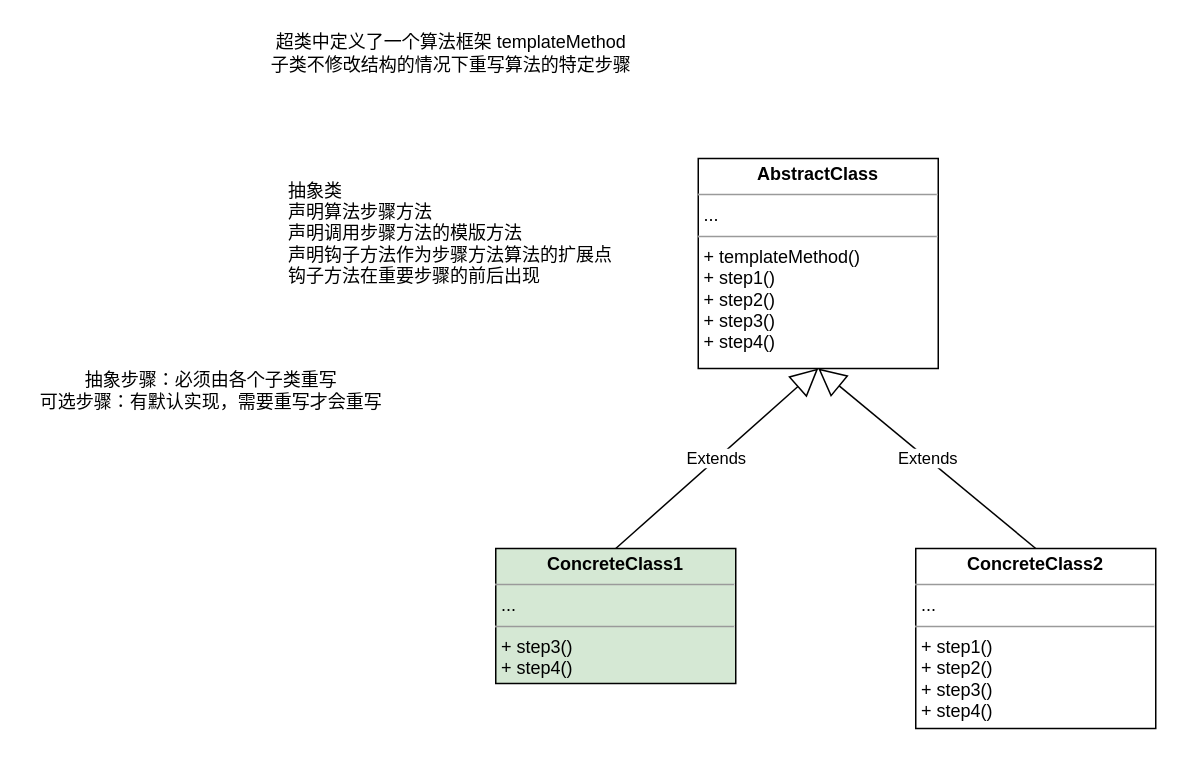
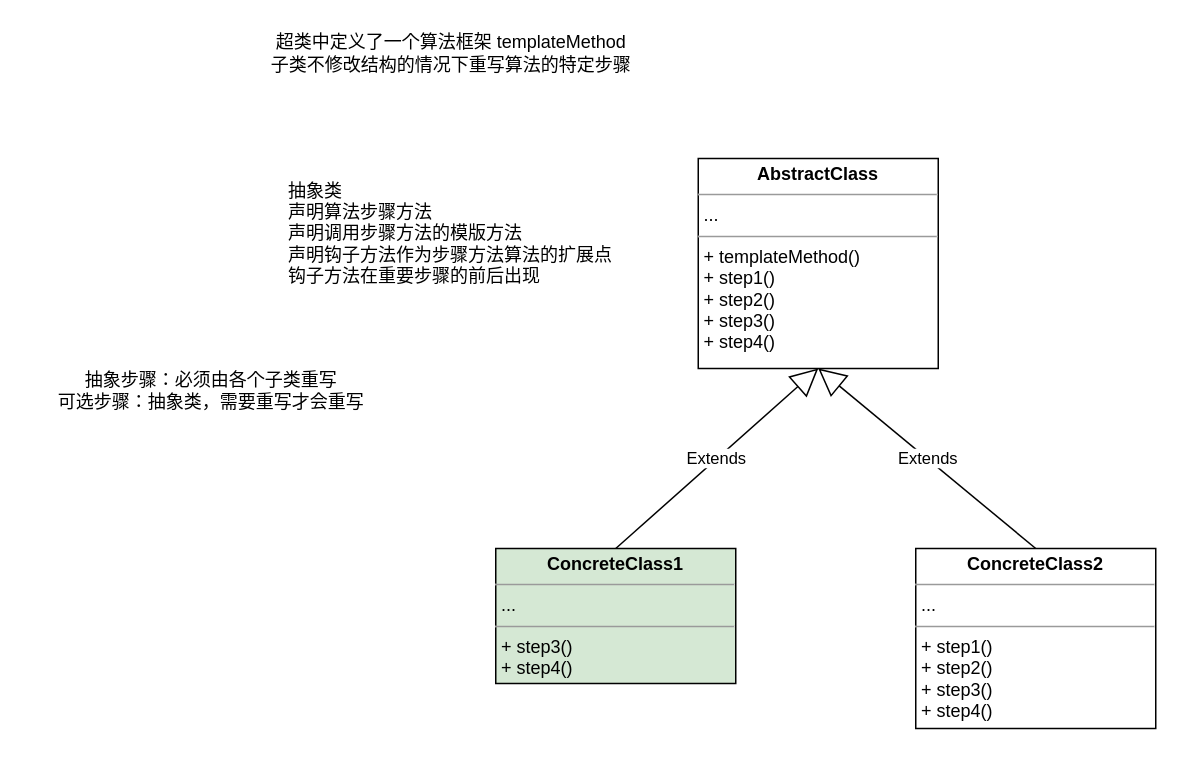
- <mxCell id="8" value="抽象步骤：必须由各个子类重写&lt;br&gt;可选步骤：有默认实现，需要重写才会重写" style="text;html=1;align=center;verticalAlign=middle;resizable=0;points=[];autosize=1;strokeColor=none;fillColor=none;" vertex="1" parent="1"><mxGeometry x="20" y="245" width="240" height="30" as="geometry" /></mxCell>
+ <mxCell id="8" value="抽象步骤：必须由各个子类重写&lt;br&gt;可选步骤：抽象类，需要重写才会重写" style="text;html=1;align=center;verticalAlign=middle;resizable=0;points=[];autosize=1;strokeColor=none;fillColor=none;" vertex="1" parent="1"><mxGeometry x="20" y="245" width="240" height="30" as="geometry" /></mxCell>
